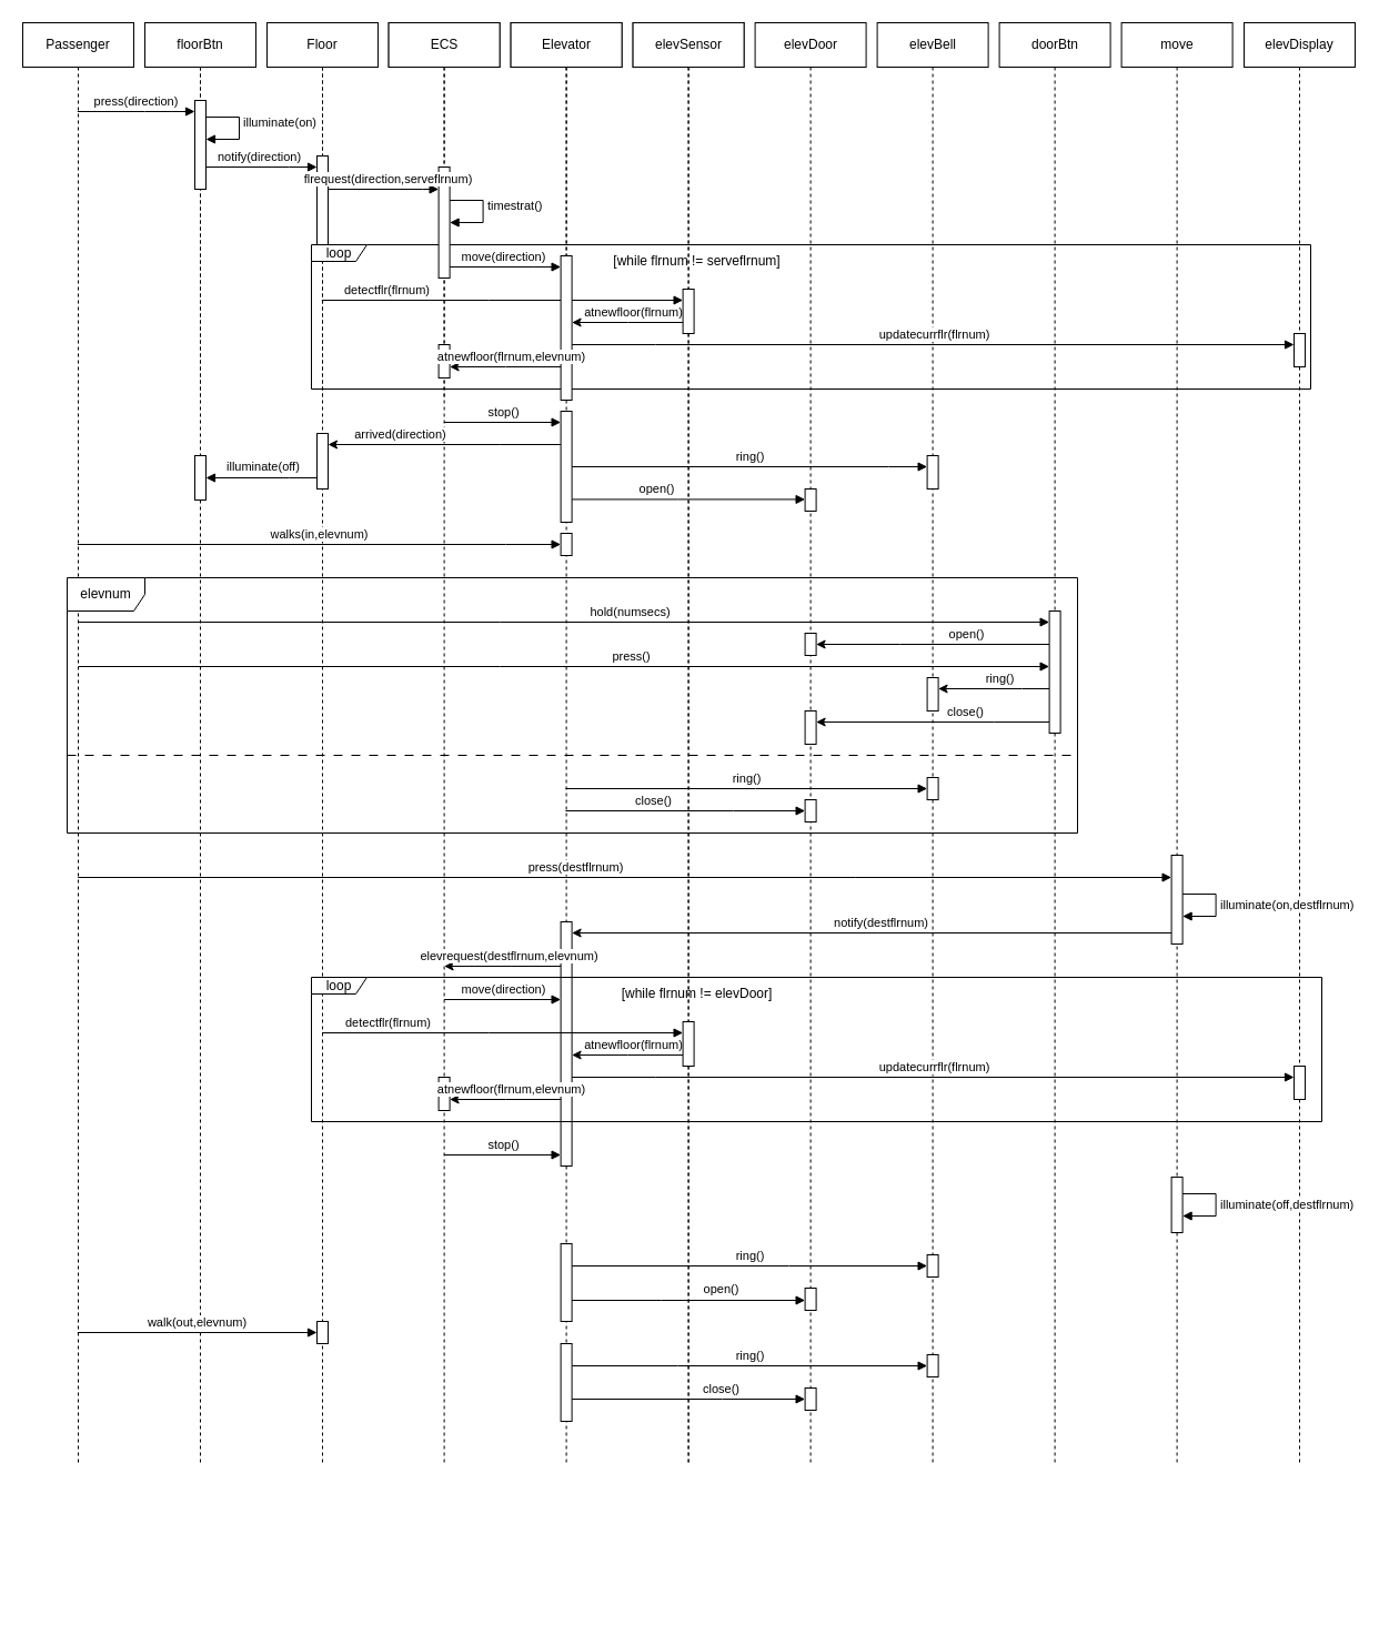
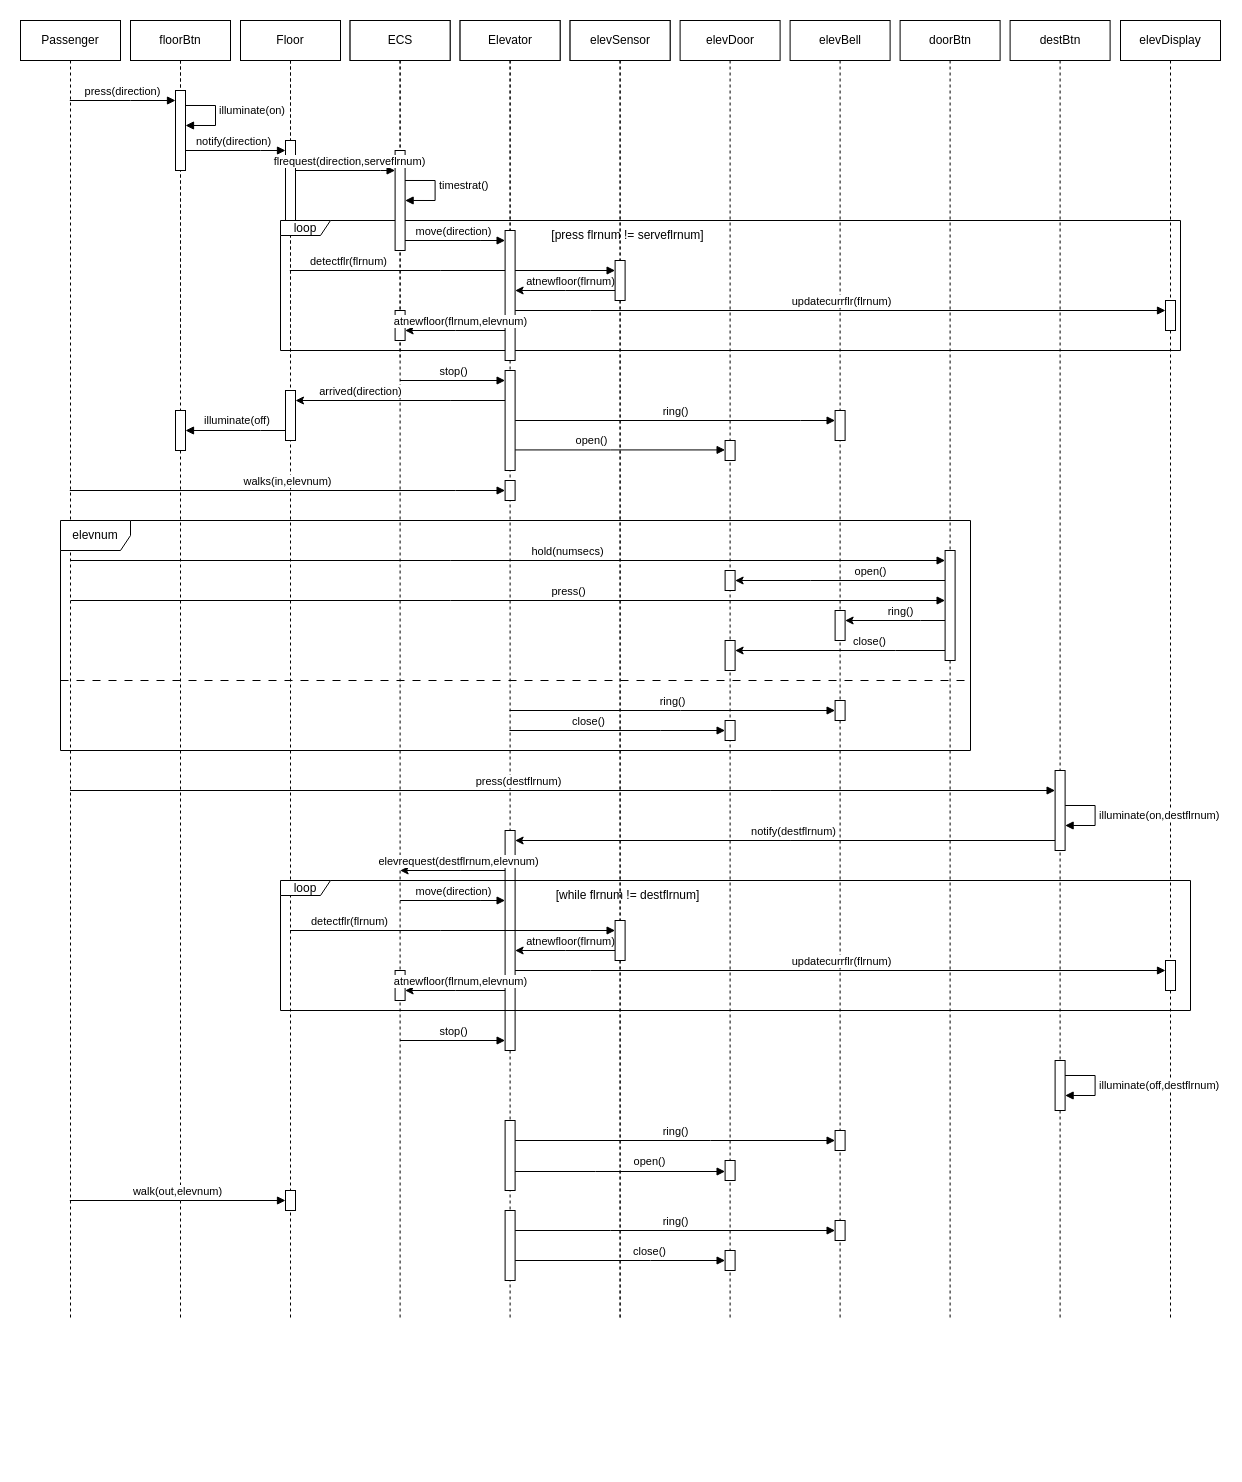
- <mxCell id="16" value="move" style="shape=umlLifeline;perimeter=lifelinePerimeter;whiteSpace=wrap;html=1;container=0;dropTarget=0;collapsible=0;recursiveResize=0;outlineConnect=0;portConstraint=eastwest;newEdgeStyle={&quot;edgeStyle&quot;:&quot;elbowEdgeStyle&quot;,&quot;elbow&quot;:&quot;vertical&quot;,&quot;curved&quot;:0,&quot;rounded&quot;:0};" vertex="1" parent="1"><mxGeometry x="1009.6" y="20" width="100" height="1300" as="geometry" /></mxCell>
+ <mxCell id="16" value="destBtn" style="shape=umlLifeline;perimeter=lifelinePerimeter;whiteSpace=wrap;html=1;container=0;dropTarget=0;collapsible=0;recursiveResize=0;outlineConnect=0;portConstraint=eastwest;newEdgeStyle={&quot;edgeStyle&quot;:&quot;elbowEdgeStyle&quot;,&quot;elbow&quot;:&quot;vertical&quot;,&quot;curved&quot;:0,&quot;rounded&quot;:0};" vertex="1" parent="1"><mxGeometry x="1009.6" y="20" width="100" height="1300" as="geometry" /></mxCell>
- <mxCell id="35" value="[while flrnum != serveflrnum]" style="text;html=1;strokeColor=none;fillColor=none;align=center;verticalAlign=middle;whiteSpace=wrap;rounded=0;" vertex="1" parent="1"><mxGeometry x="530" y="220" width="194.6" height="30" as="geometry" /></mxCell>
+ <mxCell id="35" value="[press flrnum != serveflrnum]" style="text;html=1;strokeColor=none;fillColor=none;align=center;verticalAlign=middle;whiteSpace=wrap;rounded=0;" vertex="1" parent="1"><mxGeometry x="530" y="220" width="194.6" height="30" as="geometry" /></mxCell>
- <mxCell id="85" value="[while flrnum != elevDoor]" style="text;html=1;strokeColor=none;fillColor=none;align=center;verticalAlign=middle;whiteSpace=wrap;rounded=0;" vertex="1" parent="1"><mxGeometry x="530" y="880" width="194.6" height="30" as="geometry" /></mxCell>
+ <mxCell id="85" value="[while flrnum != destflrnum]" style="text;html=1;strokeColor=none;fillColor=none;align=center;verticalAlign=middle;whiteSpace=wrap;rounded=0;" vertex="1" parent="1"><mxGeometry x="530" y="880" width="194.6" height="30" as="geometry" /></mxCell>
